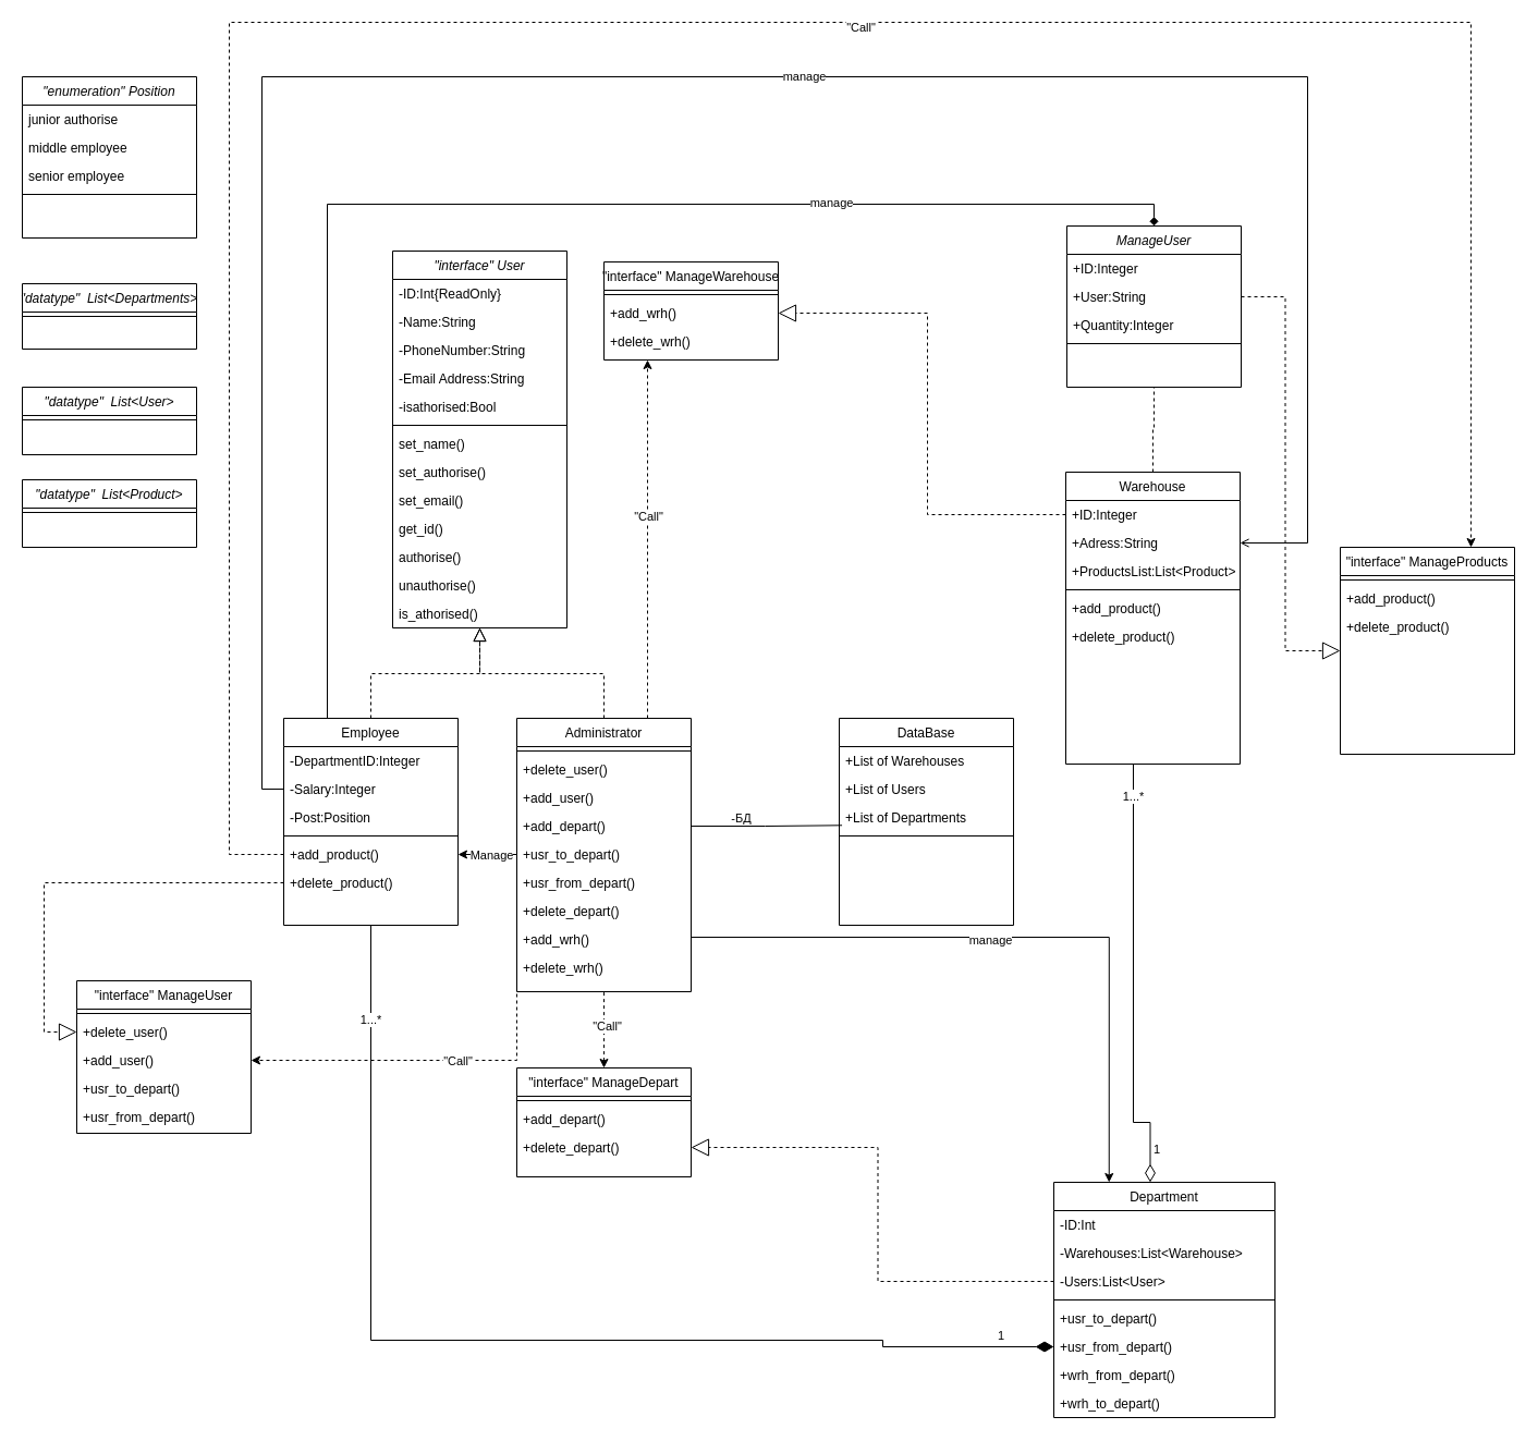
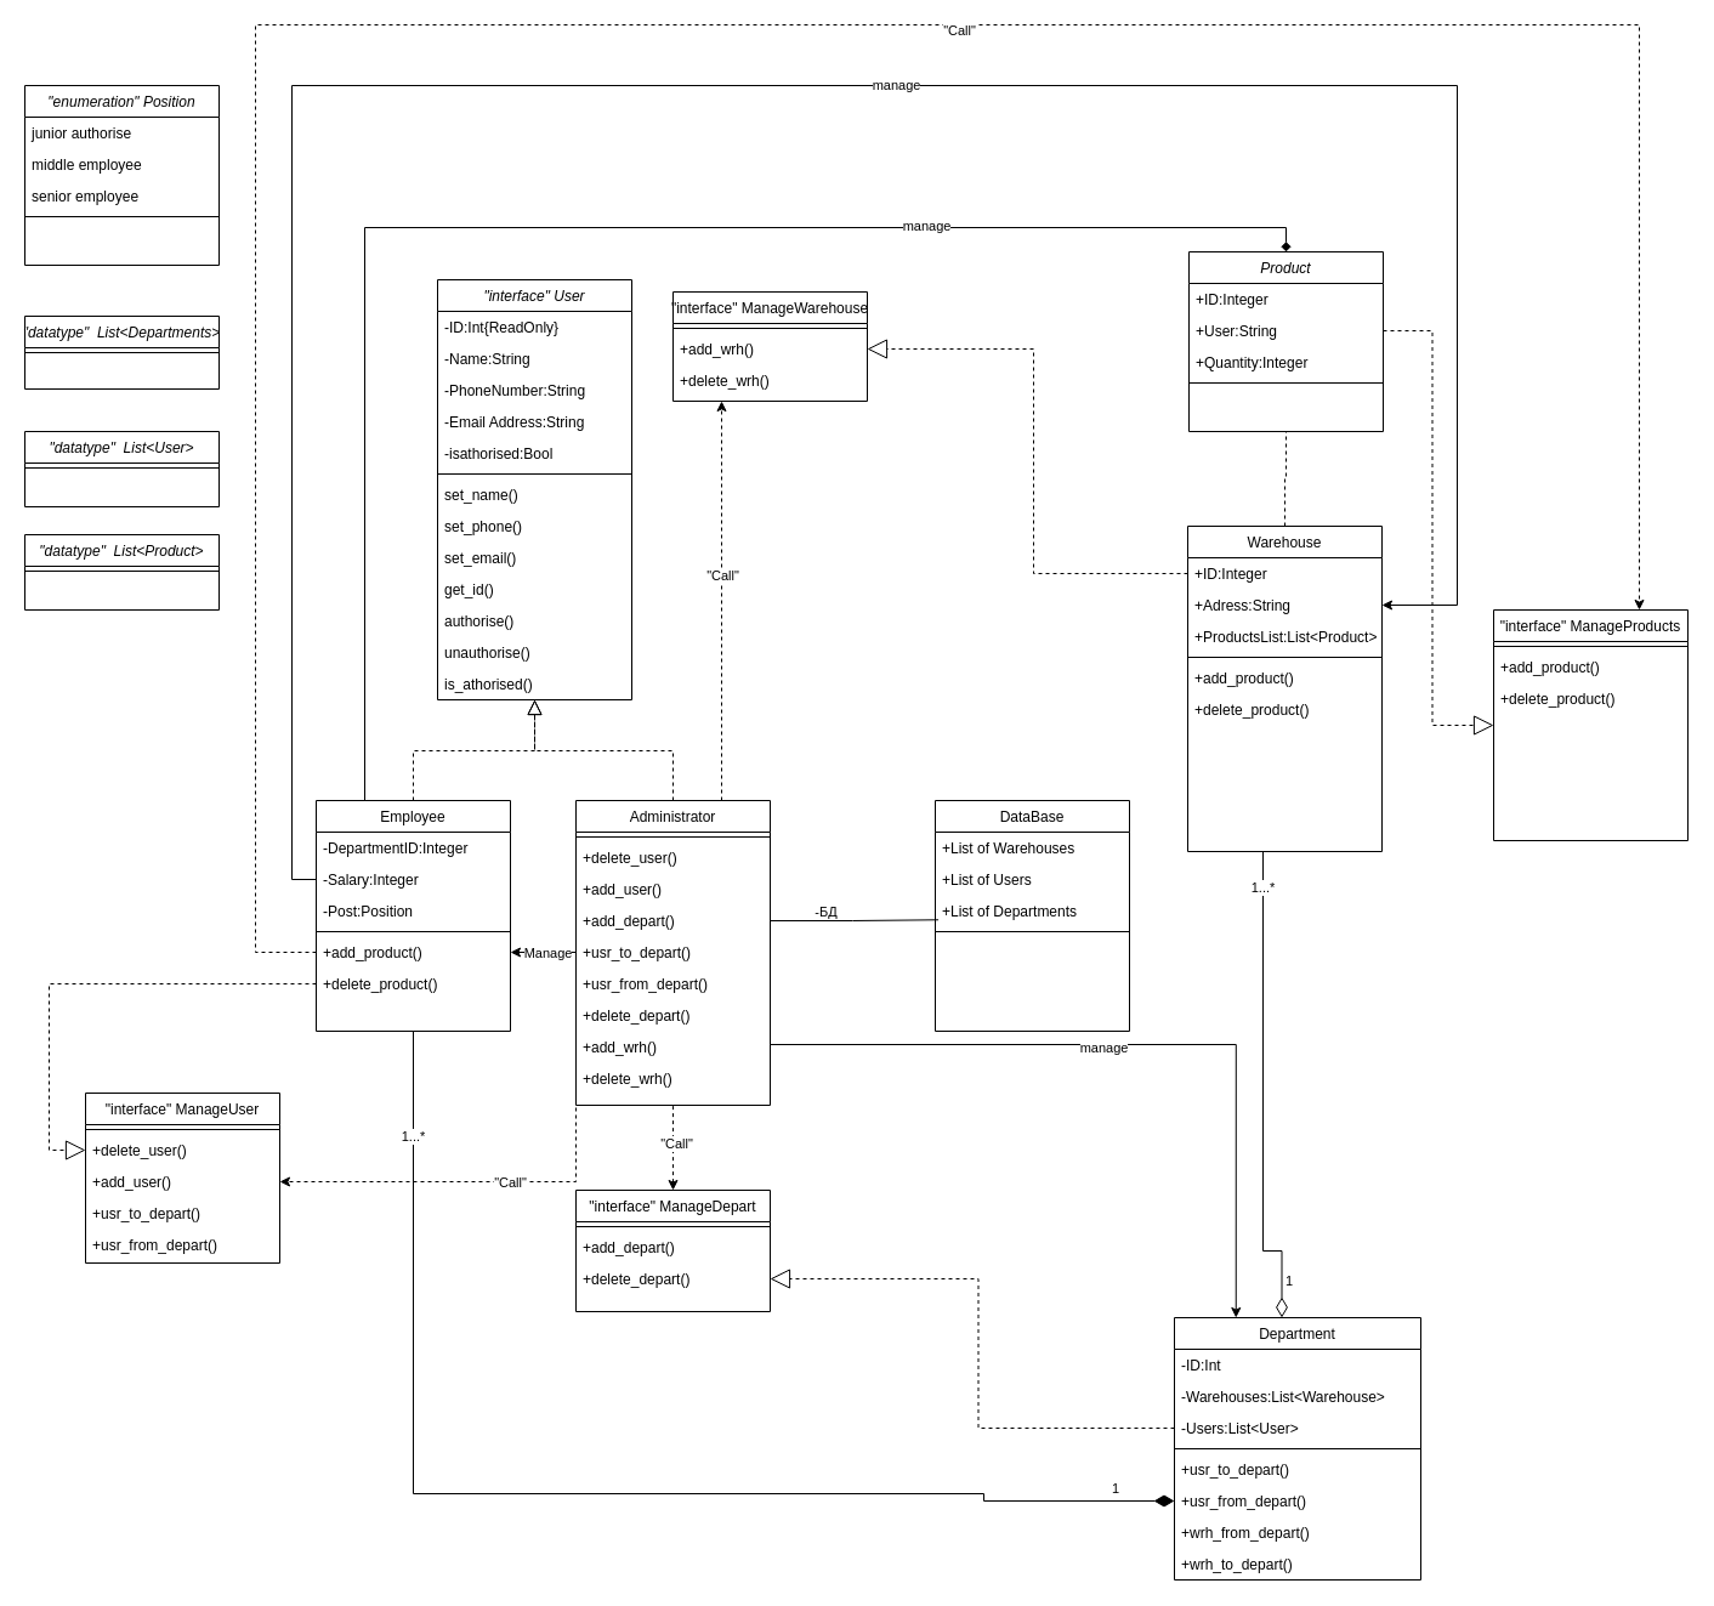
- <mxCell id="55" value="ManageUser" style="swimlane;fontStyle=2;align=center;verticalAlign=top;childLayout=stackLayout;horizontal=1;startSize=26;horizontalStack=0;resizeParent=1;resizeLast=0;collapsible=1;marginBottom=0;rounded=0;shadow=0;strokeWidth=1;" parent="1" vertex="1"><mxGeometry x="979" y="207" width="160" height="148" as="geometry"><mxRectangle x="230" y="140" width="160" height="26" as="alternateBounds" /></mxGeometry></mxCell>
+ <mxCell id="55" value="Product" style="swimlane;fontStyle=2;align=center;verticalAlign=top;childLayout=stackLayout;horizontal=1;startSize=26;horizontalStack=0;resizeParent=1;resizeLast=0;collapsible=1;marginBottom=0;rounded=0;shadow=0;strokeWidth=1;" parent="1" vertex="1"><mxGeometry x="979" y="207" width="160" height="148" as="geometry"><mxRectangle x="230" y="140" width="160" height="26" as="alternateBounds" /></mxGeometry></mxCell>
- <mxCell id="10" value="set_authorise()" style="text;align=left;verticalAlign=top;spacingLeft=4;spacingRight=4;overflow=hidden;rotatable=0;points=[[0,0.5],[1,0.5]];portConstraint=eastwest;rounded=0;shadow=0;html=0;" parent="2" vertex="1"><mxGeometry y="190" width="160" height="26" as="geometry" /></mxCell>
+ <mxCell id="10" value="set_phone()" style="text;align=left;verticalAlign=top;spacingLeft=4;spacingRight=4;overflow=hidden;rotatable=0;points=[[0,0.5],[1,0.5]];portConstraint=eastwest;rounded=0;shadow=0;html=0;" parent="2" vertex="1"><mxGeometry y="190" width="160" height="26" as="geometry" /></mxCell>
- <mxCell id="73" style="edgeStyle=orthogonalEdgeStyle;rounded=0;orthogonalLoop=1;jettySize=auto;html=1;exitX=0;exitY=0.5;exitDx=0;exitDy=0;entryX=1;entryY=0.5;entryDx=0;entryDy=0;endArrow=open;" parent="1" source="20" target="45" edge="1"><mxGeometry relative="1" as="geometry"><Array as="points"><mxPoint x="240" y="724" /><mxPoint x="240" y="70" /><mxPoint x="1200" y="70" /><mxPoint x="1200" y="498" /></Array></mxGeometry></mxCell>
+ <mxCell id="73" style="edgeStyle=orthogonalEdgeStyle;rounded=0;orthogonalLoop=1;jettySize=auto;html=1;exitX=0;exitY=0.5;exitDx=0;exitDy=0;entryX=1;entryY=0.5;entryDx=0;entryDy=0;" parent="1" source="20" target="45" edge="1"><mxGeometry relative="1" as="geometry"><Array as="points"><mxPoint x="240" y="724" /><mxPoint x="240" y="70" /><mxPoint x="1200" y="70" /><mxPoint x="1200" y="498" /></Array></mxGeometry></mxCell>
